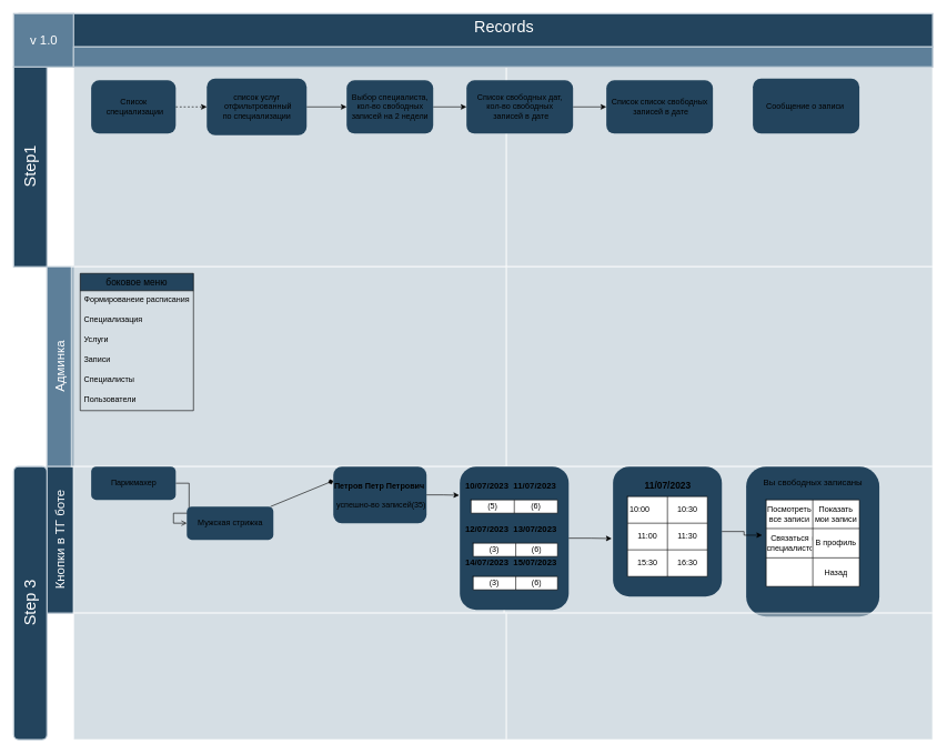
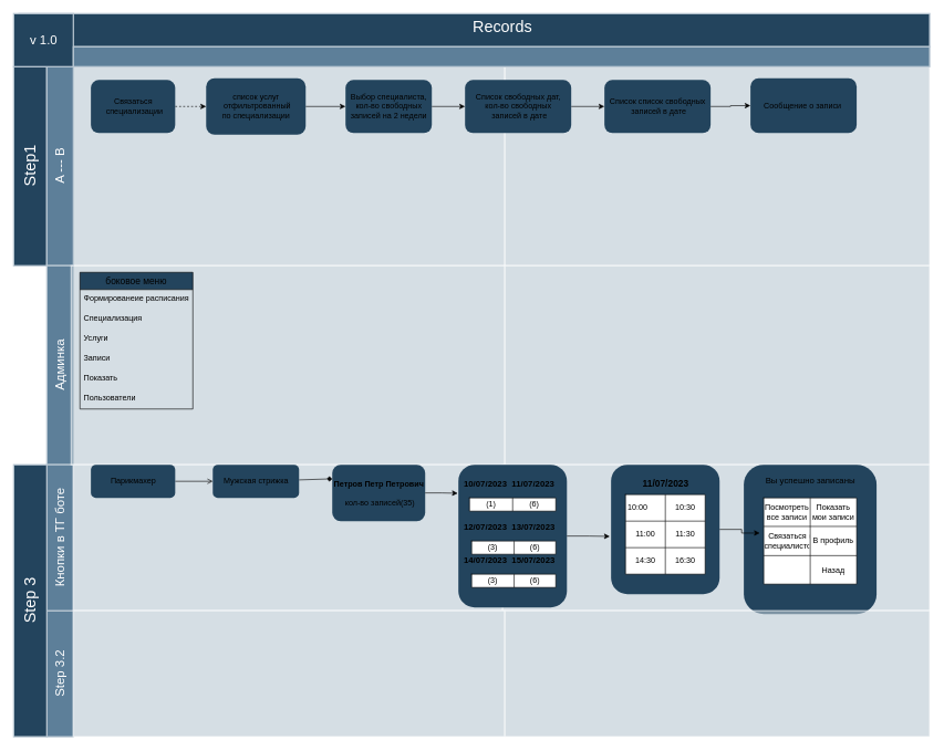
- <mxCell id="7" value="v 1.0" style="strokeColor=#BAC8D3;fillColor=#5d7f99;fontSize=19;strokeWidth=2;fontFamily=Helvetica;html=1;labelBackgroundColor=none;fontColor=#FFFFFF;" parent="1" vertex="1"><mxGeometry x="20" y="20" width="90" height="80" as="geometry" /></mxCell>
+ <mxCell id="7" value="v 1.0" style="strokeColor=#BAC8D3;fillColor=#23445d;fontSize=19;strokeWidth=2;fontFamily=Helvetica;html=1;labelBackgroundColor=none;fontColor=#FFFFFF;" parent="1" vertex="1"><mxGeometry x="20" y="20" width="90" height="80" as="geometry" /></mxCell>
- <mxCell id="17" value="Список&lt;br&gt;&amp;nbsp;специализации" style="rounded=1;fillColor=#23445D;strokeColor=none;strokeWidth=2;fontFamily=Helvetica;html=1;gradientColor=none;" parent="1" vertex="1"><mxGeometry x="136.39" y="120" width="127" height="80" as="geometry" /></mxCell>
+ <mxCell id="17" value="Связаться&lt;br&gt;&amp;nbsp;специализации" style="rounded=1;fillColor=#23445D;strokeColor=none;strokeWidth=2;fontFamily=Helvetica;html=1;gradientColor=none;" parent="1" vertex="1"><mxGeometry x="136.39" y="120" width="127" height="80" as="geometry" /></mxCell>
+ <mxCell id="29" style="edgeStyle=orthogonalEdgeStyle;rounded=0;orthogonalLoop=1;jettySize=auto;html=1;entryX=0;entryY=0.5;entryDx=0;entryDy=0;" parent="1" source="30" target="57" edge="1"><mxGeometry relative="1" as="geometry" /></mxCell>
+ <mxCell id="6" value="A --- B" style="strokeColor=#BAC8D3;fillColor=#5d7f99;fontSize=19;strokeWidth=2;horizontal=0;fontFamily=Helvetica;html=1;labelBackgroundColor=none;fontColor=#FFFFFF;" parent="1" vertex="1"><mxGeometry x="70" y="100" width="40" height="300" as="geometry" /></mxCell>
- <mxCell id="79" value="Специалисты" style="text;strokeColor=none;fillColor=none;spacingLeft=4;spacingRight=4;overflow=hidden;rotatable=0;points=[[0,0.5],[1,0.5]];portConstraint=eastwest;fontSize=12;" vertex="1" parent="74"><mxGeometry y="146" width="170.11" height="30" as="geometry" /></mxCell>
+ <mxCell id="79" value="Показать" style="text;strokeColor=none;fillColor=none;spacingLeft=4;spacingRight=4;overflow=hidden;rotatable=0;points=[[0,0.5],[1,0.5]];portConstraint=eastwest;fontSize=12;" vertex="1" parent="74"><mxGeometry y="146" width="170.11" height="30" as="geometry" /></mxCell>
- <mxCell id="58" value="&lt;p style=&quot;text-align: justify; line-height: 100%;&quot;&gt;&lt;font style=&quot;font-size: 13px;&quot;&gt;Вы свободных записаны&lt;/font&gt;&lt;/p&gt;" style="rounded=1;fillColor=#23445D;strokeColor=none;strokeWidth=2;fontFamily=Helvetica;html=1;gradientColor=none;verticalAlign=top;horizontal=1;" parent="1" vertex="1"><mxGeometry x="1120" y="700" width="200" height="225" as="geometry" /></mxCell>
+ <mxCell id="58" value="&lt;p style=&quot;text-align: justify; line-height: 100%;&quot;&gt;&lt;font style=&quot;font-size: 13px;&quot;&gt;Вы успешно записаны&lt;/font&gt;&lt;/p&gt;" style="rounded=1;fillColor=#23445D;strokeColor=none;strokeWidth=2;fontFamily=Helvetica;html=1;gradientColor=none;verticalAlign=top;horizontal=1;" parent="1" vertex="1"><mxGeometry x="1120" y="700" width="200" height="225" as="geometry" /></mxCell>
- <mxCell id="24" value="&lt;h4 style=&quot;text-align: justify; line-height: 100%;&quot;&gt;&lt;span style=&quot;background-color: initial;&quot;&gt;Петров Петр Петрович&lt;/span&gt;&lt;/h4&gt;&lt;div&gt;&amp;nbsp;успешно-во записей(35)&lt;/div&gt;" style="rounded=1;fillColor=#23445D;strokeColor=none;strokeWidth=2;fontFamily=Helvetica;html=1;gradientColor=none;arcSize=15;verticalAlign=top;" parent="1" vertex="1"><mxGeometry x="500" y="700" width="140" height="85" as="geometry" /></mxCell>
+ <mxCell id="24" value="&lt;h4 style=&quot;text-align: justify; line-height: 100%;&quot;&gt;&lt;span style=&quot;background-color: initial;&quot;&gt;Петров Петр Петрович&lt;/span&gt;&lt;/h4&gt;&lt;div&gt;&amp;nbsp;кол-во записей(35)&lt;/div&gt;" style="rounded=1;fillColor=#23445D;strokeColor=none;strokeWidth=2;fontFamily=Helvetica;html=1;gradientColor=none;arcSize=15;verticalAlign=top;" parent="1" vertex="1"><mxGeometry x="500" y="700" width="140" height="85" as="geometry" /></mxCell>
- <mxCell id="46" value="(5)" style="shape=partialRectangle;html=1;whiteSpace=wrap;connectable=0;strokeColor=inherit;overflow=hidden;fillColor=none;top=0;left=0;bottom=0;right=0;pointerEvents=1;" parent="45" vertex="1"><mxGeometry width="65" height="20" as="geometry"><mxRectangle width="65" height="20" as="alternateBounds" /></mxGeometry></mxCell>
+ <mxCell id="46" value="(1)" style="shape=partialRectangle;html=1;whiteSpace=wrap;connectable=0;strokeColor=inherit;overflow=hidden;fillColor=none;top=0;left=0;bottom=0;right=0;pointerEvents=1;" parent="45" vertex="1"><mxGeometry width="65" height="20" as="geometry"><mxRectangle width="65" height="20" as="alternateBounds" /></mxGeometry></mxCell>
- <mxCell id="28" value="Мужская стрижка" style="rounded=1;fillColor=#23445D;strokeColor=none;strokeWidth=2;fontFamily=Helvetica;html=1;gradientColor=none;" parent="1" vertex="1"><mxGeometry x="280" y="760" width="130" height="50" as="geometry" /></mxCell>
+ <mxCell id="28" value="Мужская стрижка" style="rounded=1;fillColor=#23445D;strokeColor=none;strokeWidth=2;fontFamily=Helvetica;html=1;gradientColor=none;" parent="1" vertex="1"><mxGeometry x="320" y="700" width="130" height="50" as="geometry" /></mxCell>
- <mxCell id="10" value="Кнопки в ТГ боте" style="strokeColor=#BAC8D3;fillColor=#23445d;fontSize=19;strokeWidth=2;horizontal=0;fontFamily=Helvetica;html=1;labelBackgroundColor=none;fontColor=#FFFFFF;" parent="1" vertex="1"><mxGeometry x="70" y="700" width="40" height="220" as="geometry" /></mxCell>
+ <mxCell id="10" value="Кнопки в ТГ боте" style="strokeColor=#BAC8D3;fillColor=#5d7f99;fontSize=19;strokeWidth=2;horizontal=0;fontFamily=Helvetica;html=1;labelBackgroundColor=none;fontColor=#FFFFFF;" parent="1" vertex="1"><mxGeometry x="70" y="700" width="40" height="220" as="geometry" /></mxCell>
- <mxCell id="42" value="15:30" style="shape=partialRectangle;html=1;whiteSpace=wrap;connectable=0;strokeColor=inherit;overflow=hidden;fillColor=none;top=0;left=0;bottom=0;right=0;pointerEvents=1;" parent="41" vertex="1"><mxGeometry width="60" height="40" as="geometry"><mxRectangle width="60" height="40" as="alternateBounds" /></mxGeometry></mxCell>
+ <mxCell id="42" value="14:30" style="shape=partialRectangle;html=1;whiteSpace=wrap;connectable=0;strokeColor=inherit;overflow=hidden;fillColor=none;top=0;left=0;bottom=0;right=0;pointerEvents=1;" parent="41" vertex="1"><mxGeometry width="60" height="40" as="geometry"><mxRectangle width="60" height="40" as="alternateBounds" /></mxGeometry></mxCell>
- <mxCell id="11" value="Step 3" style="strokeColor=#BAC8D3;fillColor=#23445D;fontSize=24;strokeWidth=2;horizontal=0;fontFamily=Helvetica;html=1;fontColor=#FFFFFF;fontStyle=0;rounded=1;" parent="1" vertex="1"><mxGeometry x="20" y="700" width="50" height="410" as="geometry" /></mxCell>
+ <mxCell id="11" value="Step 3" style="strokeColor=#BAC8D3;fillColor=#23445D;fontSize=24;strokeWidth=2;horizontal=0;fontFamily=Helvetica;html=1;fontColor=#FFFFFF;fontStyle=0" parent="1" vertex="1"><mxGeometry x="20" y="700" width="50" height="410" as="geometry" /></mxCell>
+ <mxCell id="9" value="Step 3.2" style="strokeColor=#BAC8D3;fillColor=#5d7f99;fontSize=19;strokeWidth=2;horizontal=0;fontFamily=Helvetica;html=1;labelBackgroundColor=none;fontColor=#FFFFFF;" parent="1" vertex="1"><mxGeometry x="70" y="920" width="40" height="190" as="geometry" /></mxCell>
